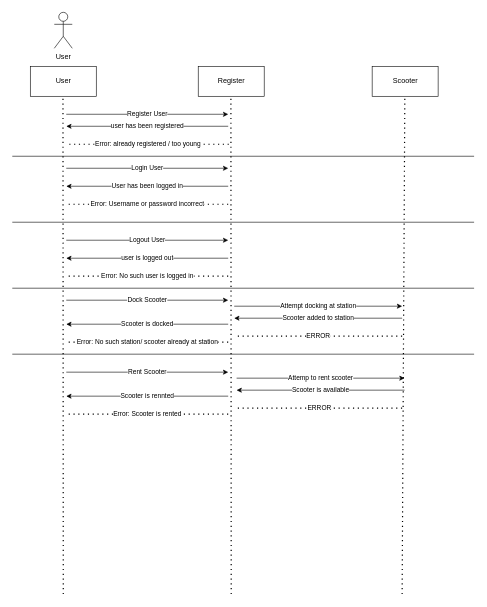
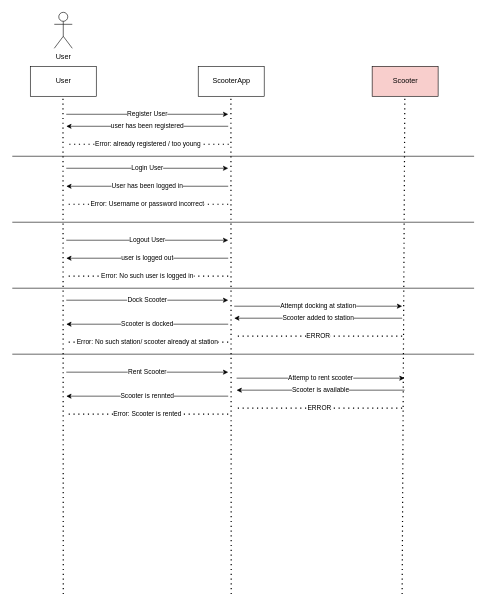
- <mxCell id="3" value="Register" style="html=1;" parent="1" vertex="1"><mxGeometry x="330" y="110" width="110" height="50" as="geometry" /></mxCell>
+ <mxCell id="3" value="ScooterApp" style="html=1;" parent="1" vertex="1"><mxGeometry x="330" y="110" width="110" height="50" as="geometry" /></mxCell>
- <mxCell id="2" value="Scooter" style="html=1;" parent="1" vertex="1"><mxGeometry x="620" y="110" width="110" height="50" as="geometry" /></mxCell>
+ <mxCell id="2" value="Scooter" style="html=1;fillColor=#f8cecc;" parent="1" vertex="1"><mxGeometry x="620" y="110" width="110" height="50" as="geometry" /></mxCell>
